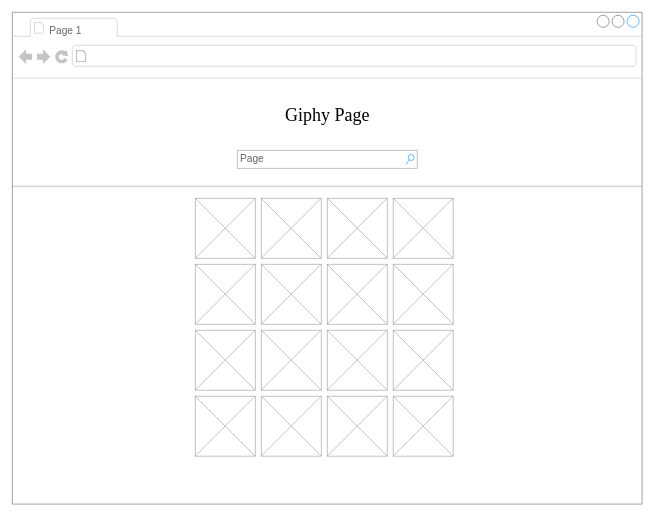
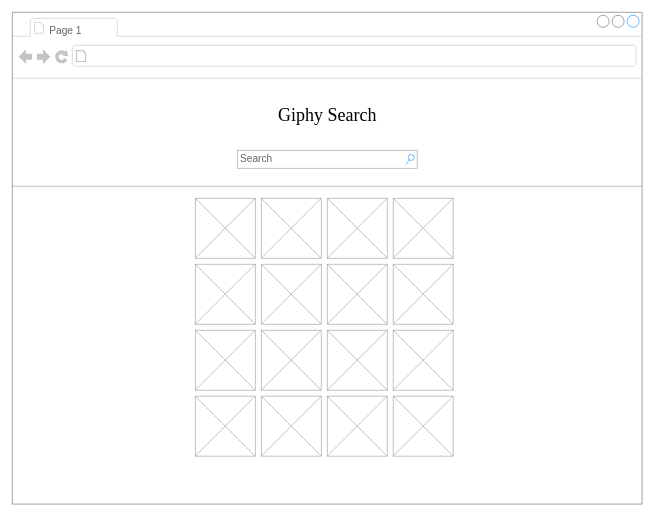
- <mxCell id="4" value="Giphy Page" style="text;html=1;points=[];align=center;verticalAlign=top;spacingTop=-4;fontSize=30;fontFamily=Verdana" parent="2" vertex="1"><mxGeometry x="355" y="150" width="340" height="50" as="geometry" /></mxCell>
+ <mxCell id="4" value="Giphy Search" style="text;html=1;points=[];align=center;verticalAlign=top;spacingTop=-4;fontSize=30;fontFamily=Verdana" parent="2" vertex="1"><mxGeometry x="355" y="150" width="340" height="50" as="geometry" /></mxCell>
- <mxCell id="5" value="Page" style="strokeWidth=1;shadow=0;dashed=0;align=center;html=1;shape=mxgraph.mockup.forms.searchBox;strokeColor=#999999;mainText=;strokeColor2=#008cff;fontColor=#666666;fontSize=17;align=left;spacingLeft=3;rounded=0;labelBackgroundColor=none;" parent="2" vertex="1"><mxGeometry x="375" y="230" width="300" height="30" as="geometry" /></mxCell>
+ <mxCell id="5" value="Search" style="strokeWidth=1;shadow=0;dashed=0;align=center;html=1;shape=mxgraph.mockup.forms.searchBox;strokeColor=#999999;mainText=;strokeColor2=#008cff;fontColor=#666666;fontSize=17;align=left;spacingLeft=3;rounded=0;labelBackgroundColor=none;" parent="2" vertex="1"><mxGeometry x="375" y="230" width="300" height="30" as="geometry" /></mxCell>
